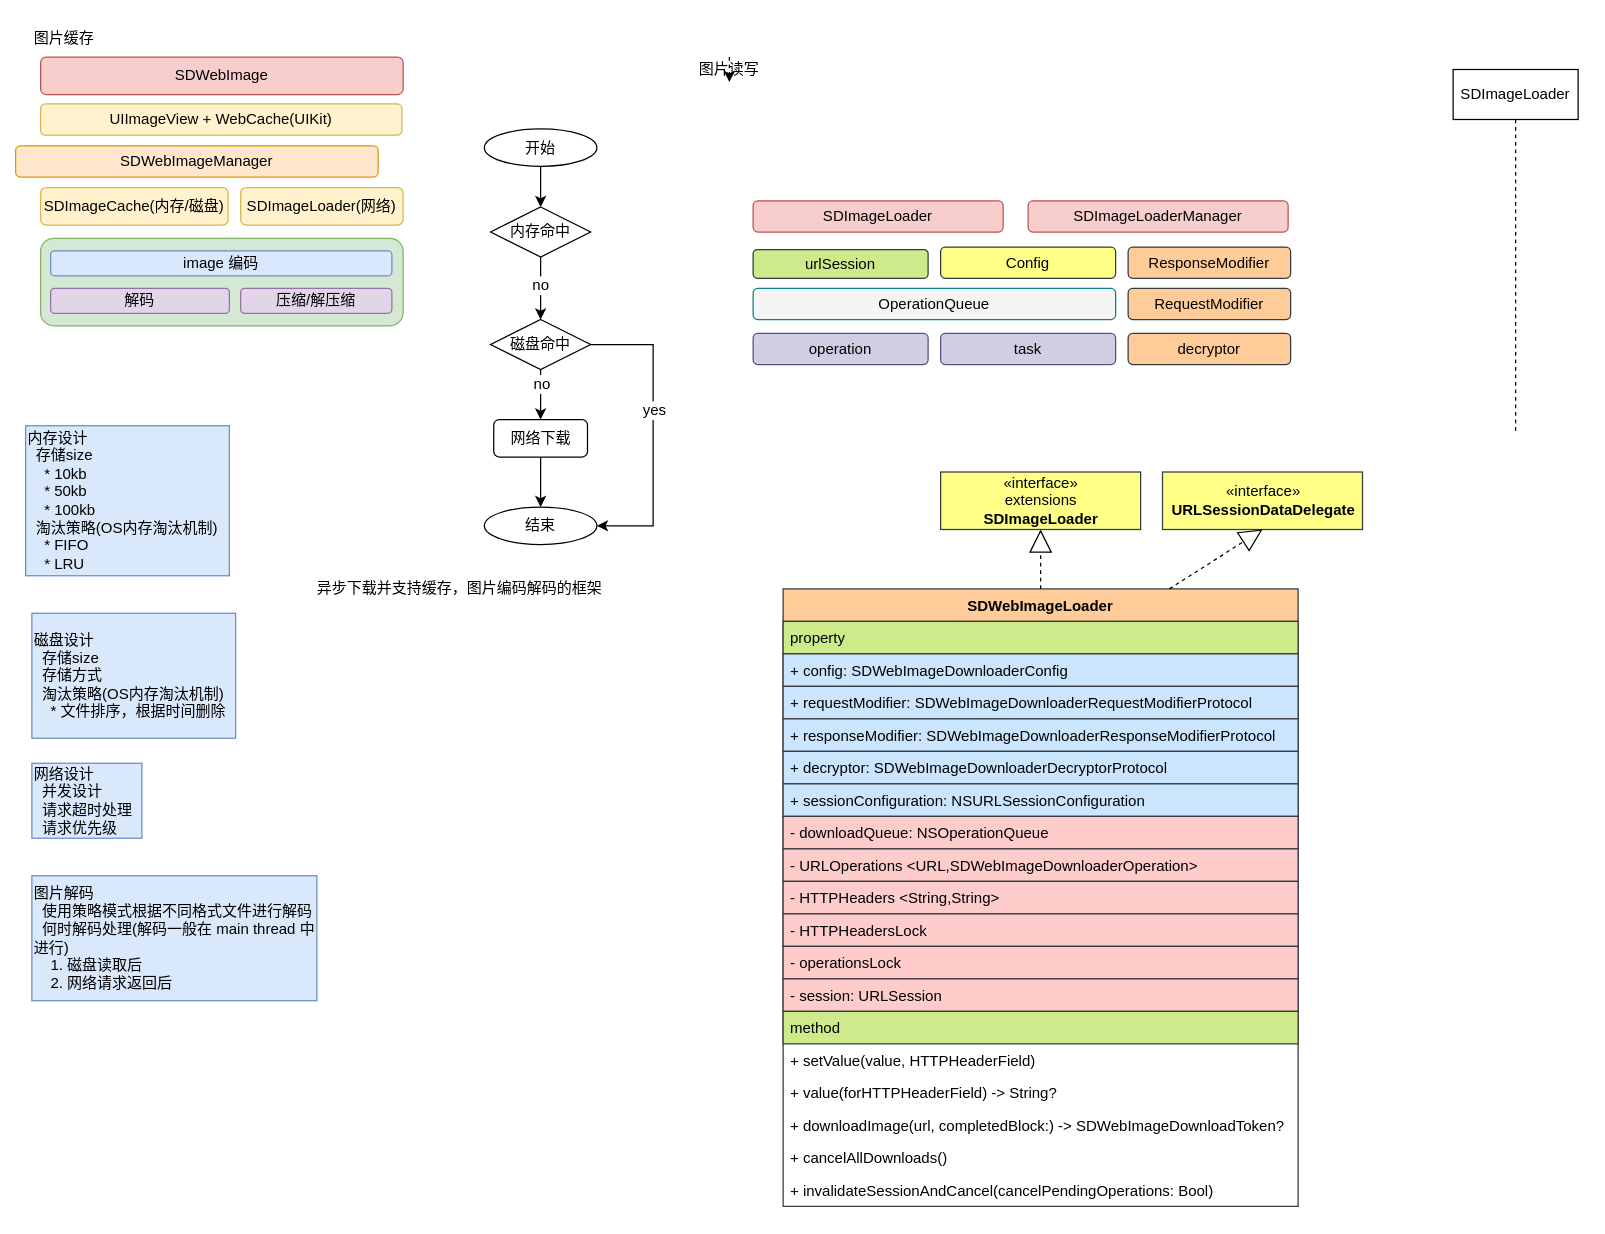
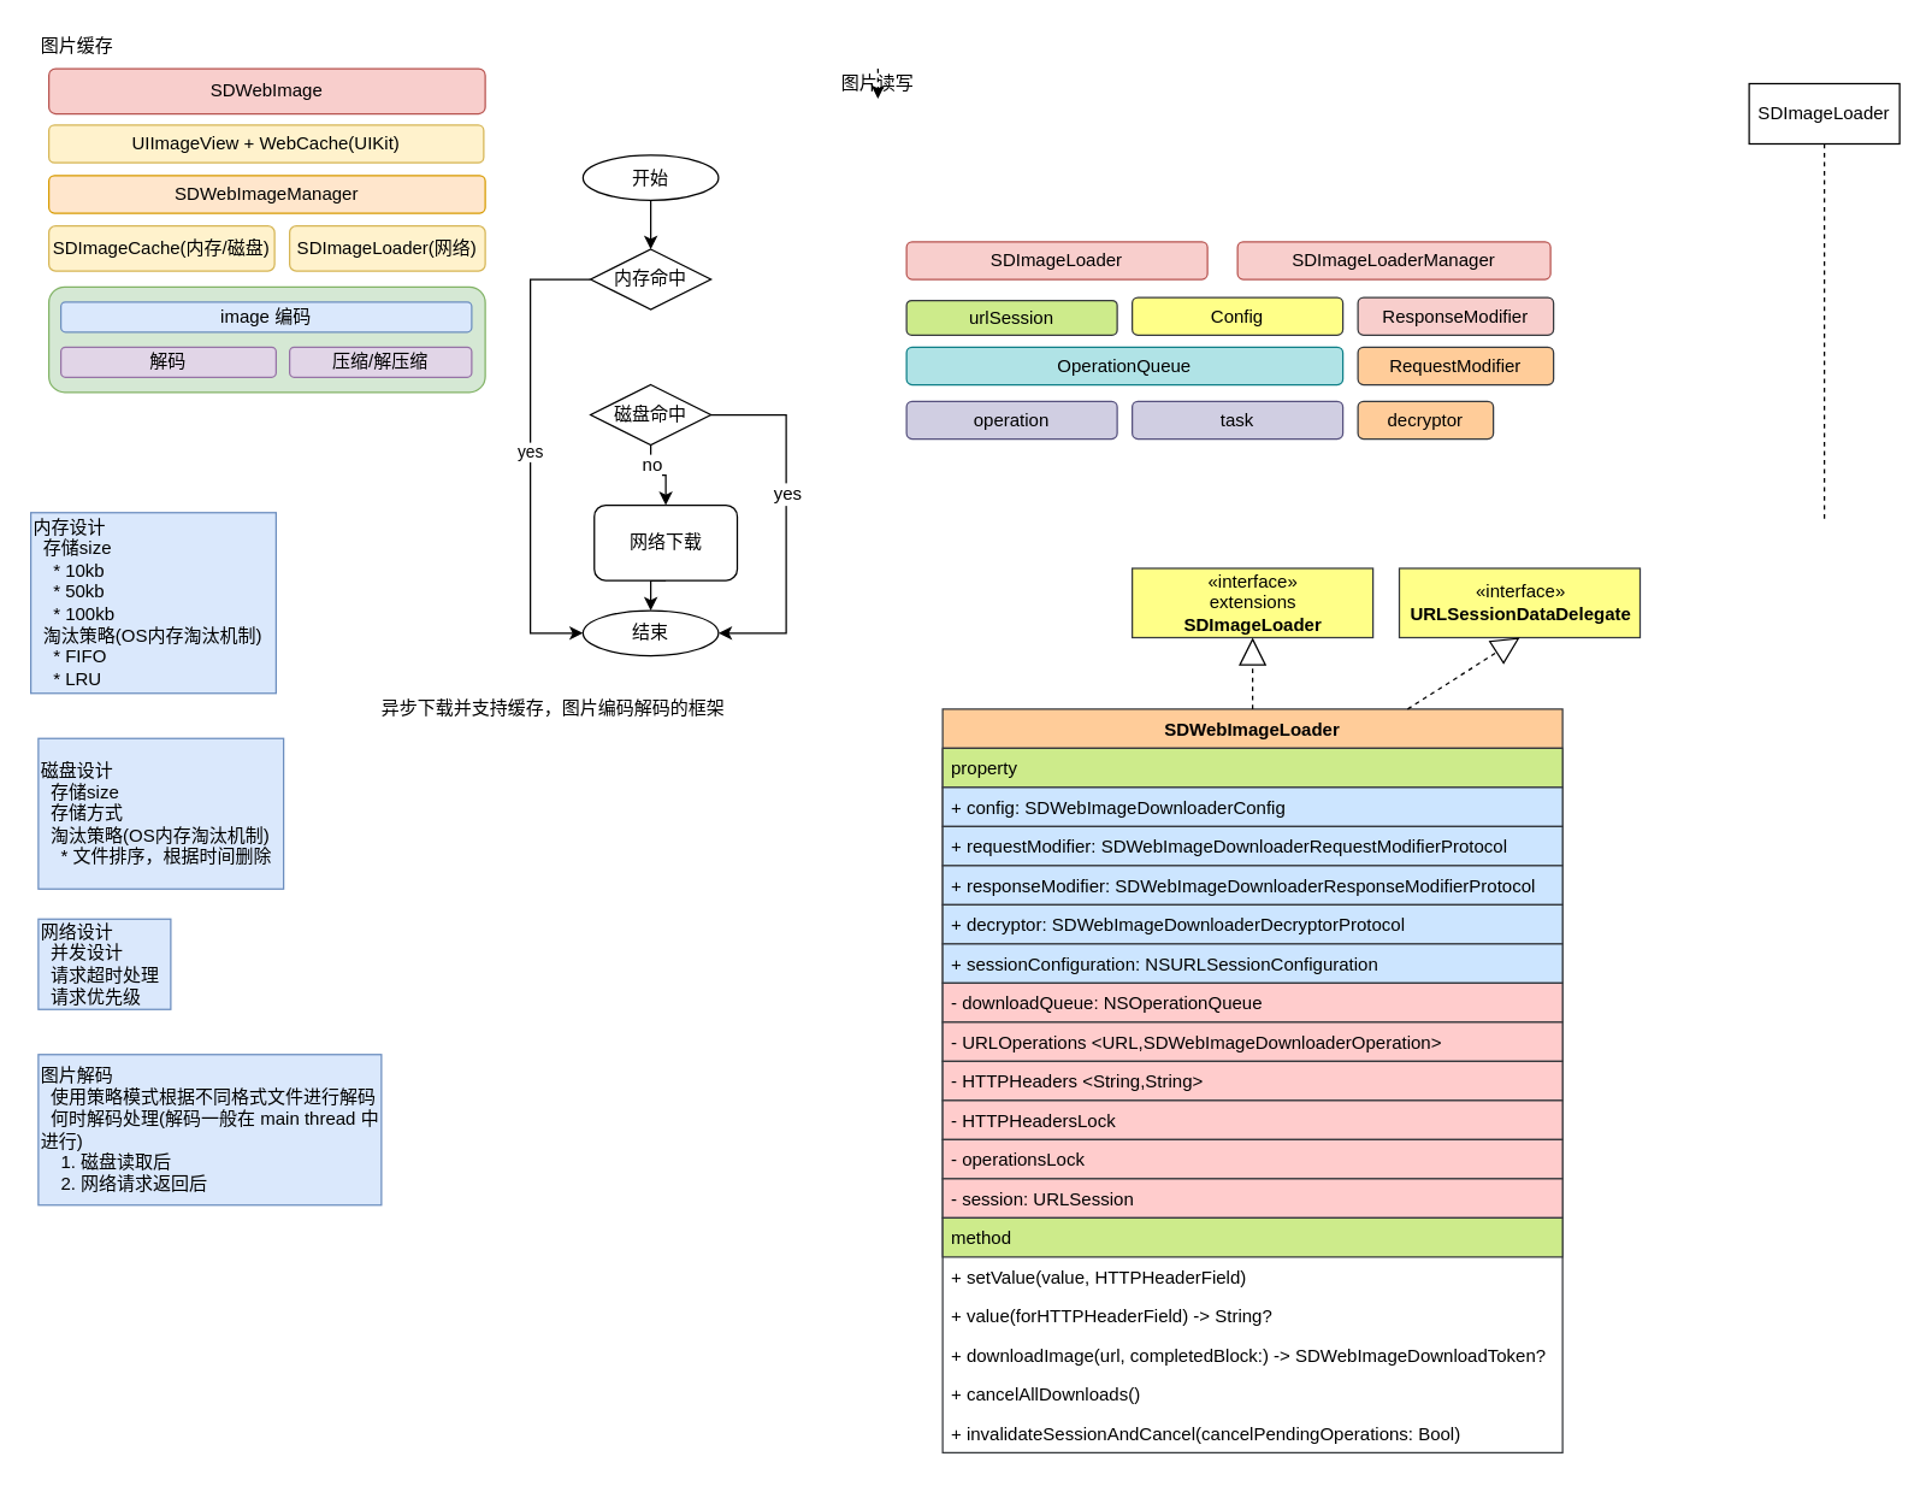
- <mxCell id="31" value="SDWebImageManager" style="rounded=1;whiteSpace=wrap;html=1;align=center;fillColor=#ffe6cc;strokeColor=#d79b00;" vertex="1" parent="1"><mxGeometry x="12" y="116" width="290" height="25" as="geometry" /></mxCell>
+ <mxCell id="31" value="SDWebImageManager" style="rounded=1;whiteSpace=wrap;html=1;align=center;fillColor=#ffe6cc;strokeColor=#d79b00;" vertex="1" parent="1"><mxGeometry x="32" y="116" width="290" height="25" as="geometry" /></mxCell>
- <mxCell id="58" value="ResponseModifier" style="rounded=1;whiteSpace=wrap;html=1;shadow=0;glass=0;comic=0;align=center;fillColor=#ffcc99;strokeColor=#36393d;" vertex="1" parent="1"><mxGeometry x="902" y="197" width="130" height="25" as="geometry" /></mxCell>
+ <mxCell id="58" value="ResponseModifier" style="rounded=1;whiteSpace=wrap;html=1;shadow=0;glass=0;comic=0;align=center;fillColor=#f8cecc;strokeColor=#36393d;" vertex="1" parent="1"><mxGeometry x="902" y="197" width="130" height="25" as="geometry" /></mxCell>
- <mxCell id="9" style="edgeStyle=orthogonalEdgeStyle;rounded=0;orthogonalLoop=1;jettySize=auto;html=1;exitX=0.5;exitY=1;exitDx=0;exitDy=0;entryX=0.5;entryY=0;entryDx=0;entryDy=0;" edge="1" parent="1" source="12" target="19"><mxGeometry relative="1" as="geometry" /></mxCell>
- <mxCell id="10" value="no" style="text;html=1;align=center;verticalAlign=middle;resizable=0;points=[];;labelBackgroundColor=#ffffff;" vertex="1" connectable="0" parent="9"><mxGeometry x="-0.133" y="-1" relative="1" as="geometry"><mxPoint as="offset" /></mxGeometry></mxCell>
- <mxCell id="62" value="&lt;span style=&quot;text-align: left ; white-space: nowrap&quot;&gt;OperationQueue&lt;/span&gt;" style="rounded=1;whiteSpace=wrap;html=1;shadow=0;glass=0;comic=0;align=center;fillColor=#f5f5f5;strokeColor=#0e8088;" vertex="1" parent="1"><mxGeometry x="602" y="230" width="290" height="25" as="geometry" /></mxCell>
+ <mxCell id="62" value="&lt;span style=&quot;text-align: left ; white-space: nowrap&quot;&gt;OperationQueue&lt;/span&gt;" style="rounded=1;whiteSpace=wrap;html=1;shadow=0;glass=0;comic=0;align=center;fillColor=#b0e3e6;strokeColor=#0e8088;" vertex="1" parent="1"><mxGeometry x="602" y="230" width="290" height="25" as="geometry" /></mxCell>
- <mxCell id="60" value="&lt;span style=&quot;text-align: left ; white-space: nowrap&quot;&gt;decryptor&lt;/span&gt;" style="rounded=1;whiteSpace=wrap;html=1;shadow=0;glass=0;comic=0;align=center;fillColor=#ffcc99;strokeColor=#36393d;" vertex="1" parent="1"><mxGeometry x="902" y="266" width="130" height="25" as="geometry" /></mxCell>
+ <mxCell id="60" value="&lt;span style=&quot;text-align: left ; white-space: nowrap&quot;&gt;decryptor&lt;/span&gt;" style="rounded=1;whiteSpace=wrap;html=1;shadow=0;glass=0;comic=0;align=center;fillColor=#ffcc99;strokeColor=#36393d;" vertex="1" parent="1"><mxGeometry x="902" y="266" width="90" height="25" as="geometry" /></mxCell>
+ <mxCell id="11" value="yes" style="edgeStyle=orthogonalEdgeStyle;rounded=0;orthogonalLoop=1;jettySize=auto;html=1;exitX=0;exitY=0.5;exitDx=0;exitDy=0;entryX=0;entryY=0.5;entryDx=0;entryDy=0;" edge="1" parent="1" source="12" target="22"><mxGeometry relative="1" as="geometry"><Array as="points"><mxPoint x="352" y="185" /><mxPoint x="352" y="420" /></Array></mxGeometry></mxCell>
- <mxCell id="21" value="网络下载" style="rounded=1;whiteSpace=wrap;html=1;" vertex="1" parent="1"><mxGeometry x="394.5" y="335" width="75" height="30" as="geometry" /></mxCell>
+ <mxCell id="21" value="网络下载" style="rounded=1;whiteSpace=wrap;html=1;" vertex="1" parent="1"><mxGeometry x="394.5" y="335" width="95" height="50" as="geometry" /></mxCell>
